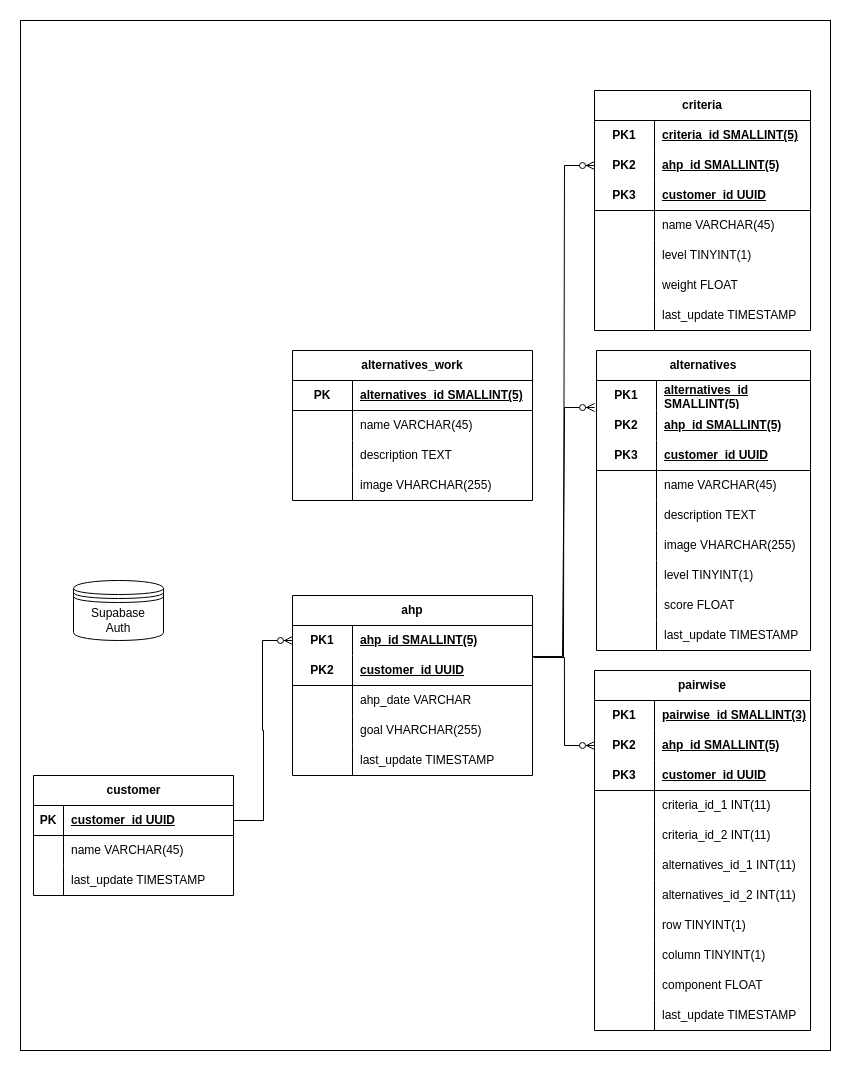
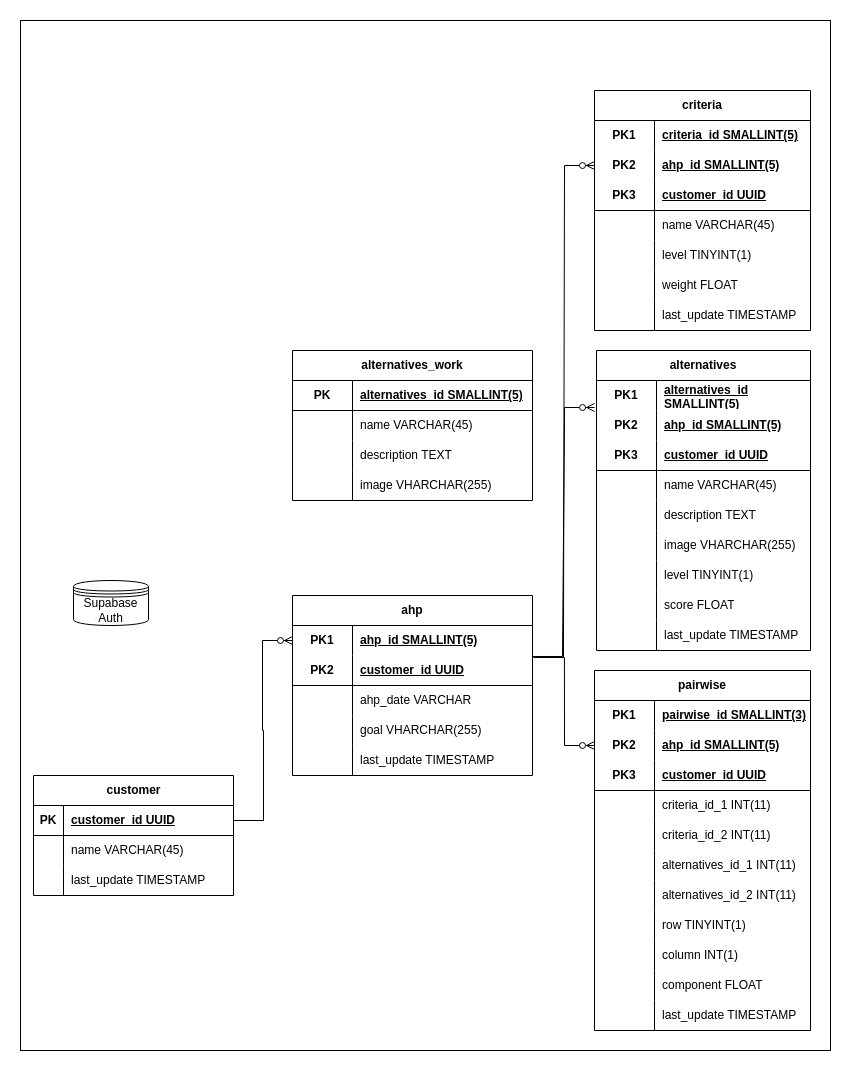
- <mxCell id="94" value="Supabase&lt;div&gt;Auth&lt;/div&gt;" style="shape=datastore;whiteSpace=wrap;html=1;" vertex="1" parent="1"><mxGeometry x="73" y="580" width="90" height="60" as="geometry" /></mxCell>
+ <mxCell id="94" value="Supabase&lt;div&gt;Auth&lt;/div&gt;" style="shape=datastore;whiteSpace=wrap;html=1;" vertex="1" parent="1"><mxGeometry x="73" y="580" width="75" height="45" as="geometry" /></mxCell>
- <mxCell id="30" value="column TINYINT(1)" style="shape=partialRectangle;connectable=0;fillColor=none;top=0;left=0;bottom=0;right=0;align=left;spacingLeft=6;overflow=hidden;html=1;whiteSpace=wrap;" vertex="1" parent="28"><mxGeometry x="60" width="156" height="30" as="geometry"><mxRectangle width="156" height="30" as="alternateBounds" /></mxGeometry></mxCell>
+ <mxCell id="30" value="column INT(1)" style="shape=partialRectangle;connectable=0;fillColor=none;top=0;left=0;bottom=0;right=0;align=left;spacingLeft=6;overflow=hidden;html=1;whiteSpace=wrap;" vertex="1" parent="28"><mxGeometry x="60" width="156" height="30" as="geometry"><mxRectangle width="156" height="30" as="alternateBounds" /></mxGeometry></mxCell>
